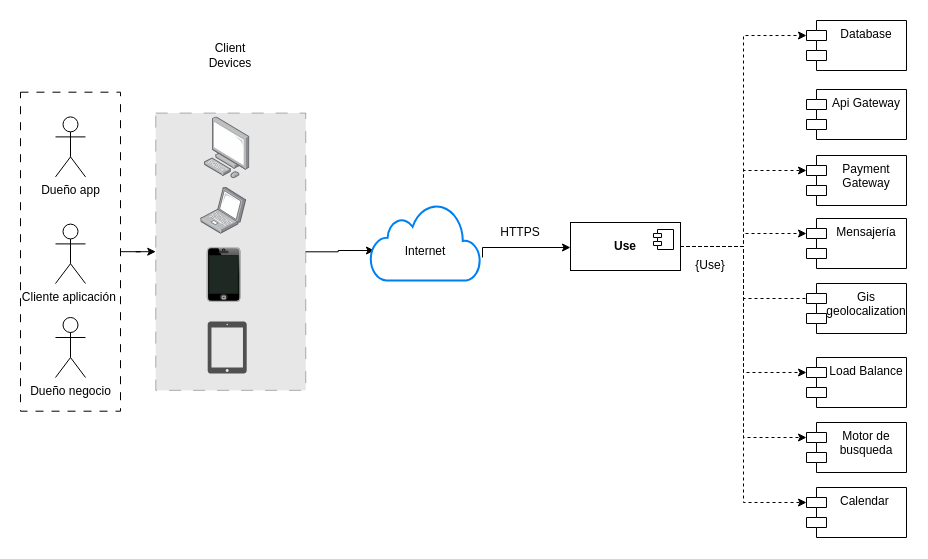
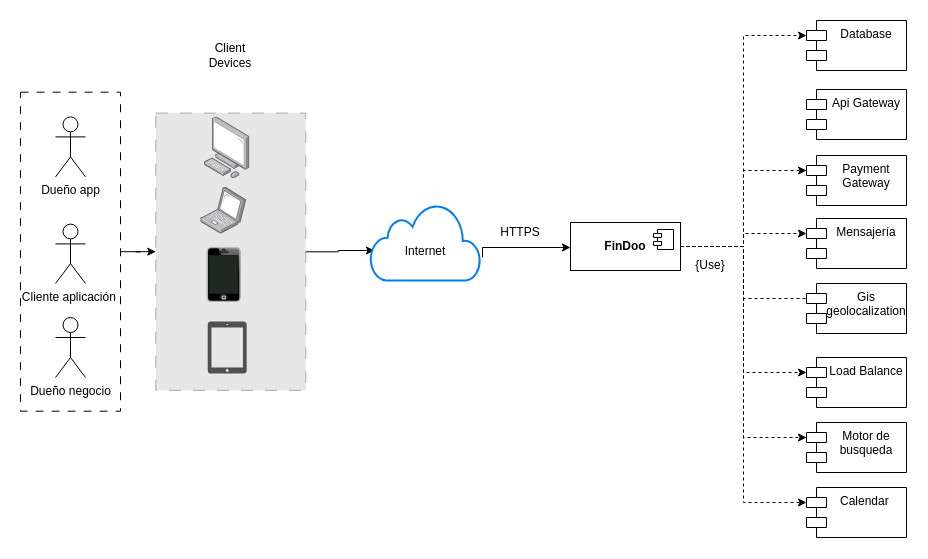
- <mxCell id="7" value="&lt;b&gt;Use&lt;/b&gt;" style="html=1;dropTarget=0;whiteSpace=wrap;" parent="1" vertex="1"><mxGeometry x="570" y="222" width="110" height="48" as="geometry" /></mxCell>
+ <mxCell id="7" value="&lt;b&gt;FinDoo&lt;/b&gt;" style="html=1;dropTarget=0;whiteSpace=wrap;" parent="1" vertex="1"><mxGeometry x="570" y="222" width="110" height="48" as="geometry" /></mxCell>
